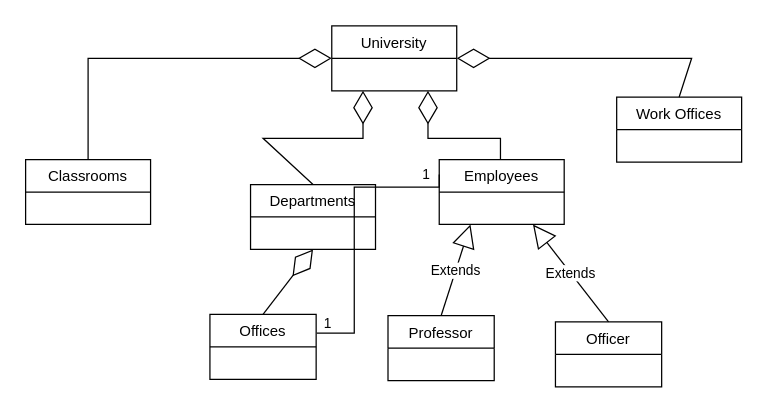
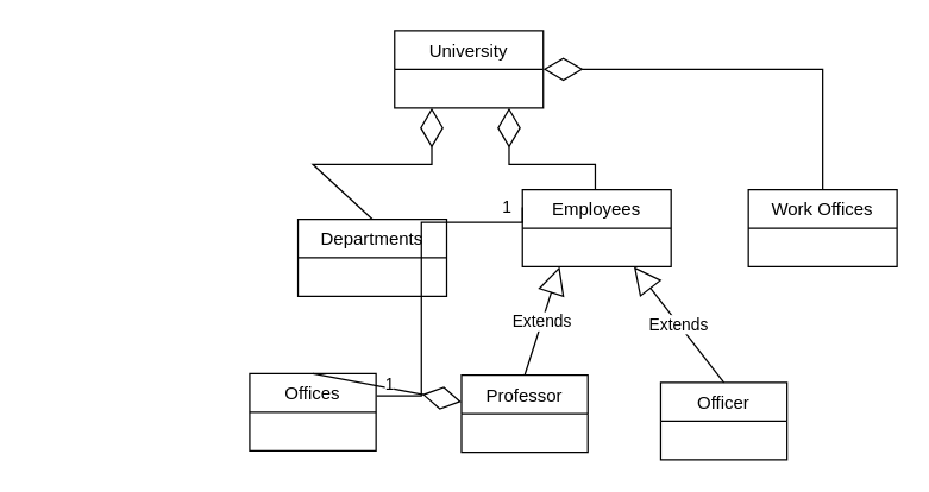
- <mxCell id="9" value="" style="endArrow=diamondThin;endFill=0;endSize=24;html=1;rounded=0;entryX=0;entryY=0.5;entryDx=0;entryDy=0;exitX=0.5;exitY=0;exitDx=0;exitDy=0;" parent="1" source="4" target="2" edge="1"><mxGeometry width="160" relative="1" as="geometry"><mxPoint x="253" y="270" as="sourcePoint" /><mxPoint x="413" y="270" as="targetPoint" /><Array as="points"><mxPoint x="70" y="46" /></Array></mxGeometry></mxCell>
- <mxCell id="5" value="Work Offices" style="swimlane;fontStyle=0;childLayout=stackLayout;horizontal=1;startSize=26;fillColor=none;horizontalStack=0;resizeParent=1;resizeParentMax=0;resizeLast=0;collapsible=1;marginBottom=0;" parent="1" vertex="1"><mxGeometry x="493" y="77" width="100" height="52" as="geometry" /></mxCell>
+ <mxCell id="5" value="Work Offices" style="swimlane;fontStyle=0;childLayout=stackLayout;horizontal=1;startSize=26;fillColor=none;horizontalStack=0;resizeParent=1;resizeParentMax=0;resizeLast=0;collapsible=1;marginBottom=0;" parent="1" vertex="1"><mxGeometry x="503" y="127" width="100" height="52" as="geometry" /></mxCell>
- <mxCell id="4" value="Classrooms" style="swimlane;fontStyle=0;childLayout=stackLayout;horizontal=1;startSize=26;fillColor=none;horizontalStack=0;resizeParent=1;resizeParentMax=0;resizeLast=0;collapsible=1;marginBottom=0;" parent="1" vertex="1"><mxGeometry x="20" y="127" width="100" height="52" as="geometry" /></mxCell>
- <mxCell id="14" value="" style="endArrow=diamondThin;endFill=0;endSize=24;html=1;rounded=0;entryX=0.5;entryY=1;entryDx=0;entryDy=0;exitX=0.5;exitY=0;exitDx=0;exitDy=0;" parent="1" source="7" target="3" edge="1"><mxGeometry width="160" relative="1" as="geometry"><mxPoint x="253" y="270" as="sourcePoint" /><mxPoint x="413" y="270" as="targetPoint" /></mxGeometry></mxCell>
+ <mxCell id="14" value="" style="endArrow=diamondThin;endFill=0;endSize=24;html=1;rounded=0;exitX=0.5;exitY=0;exitDx=0;exitDy=0;" parent="1" source="7" target="6" edge="1"><mxGeometry width="160" relative="1" as="geometry"><mxPoint x="253" y="270" as="sourcePoint" /><mxPoint x="413" y="270" as="targetPoint" /></mxGeometry></mxCell>
